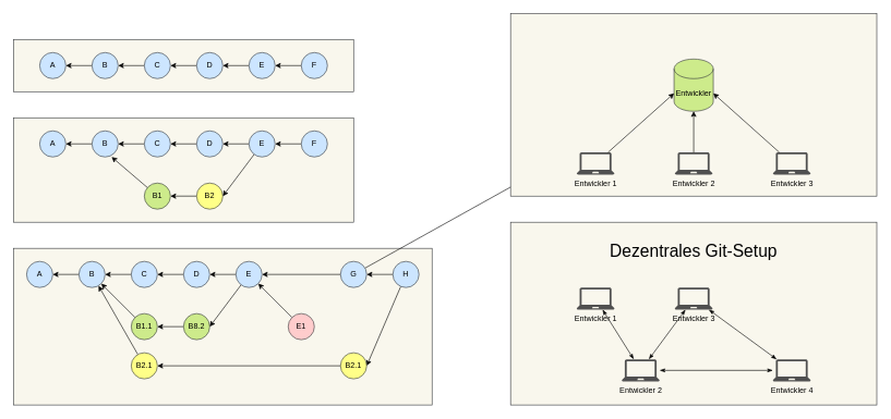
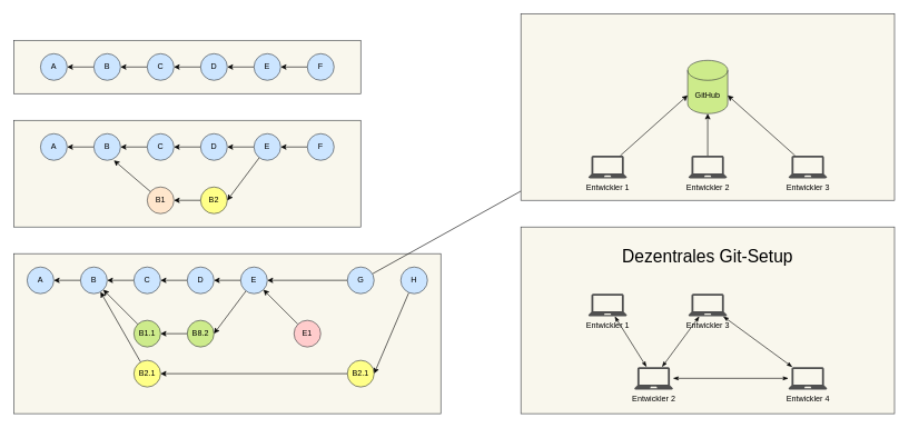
- <mxCell id="64" value="Entwickler" style="shape=cylinder3;whiteSpace=wrap;html=1;boundedLbl=1;backgroundOutline=1;size=15;fillColor=#cdeb8b;strokeColor=#36393d;" parent="62" vertex="1"><mxGeometry x="250" y="70" width="60" height="80" as="geometry" /></mxCell>
+ <mxCell id="64" value="GitHub" style="shape=cylinder3;whiteSpace=wrap;html=1;boundedLbl=1;backgroundOutline=1;size=15;fillColor=#cdeb8b;strokeColor=#36393d;" parent="62" vertex="1"><mxGeometry x="250" y="70" width="60" height="80" as="geometry" /></mxCell>
- <mxCell id="12" value="B1" style="ellipse;whiteSpace=wrap;html=1;aspect=fixed;fillColor=#cdeb8b;strokeColor=#36393d;" parent="3" vertex="1"><mxGeometry x="200" y="100" width="40" height="40" as="geometry" /></mxCell>
+ <mxCell id="12" value="B1" style="ellipse;whiteSpace=wrap;html=1;aspect=fixed;fillColor=#ffe6cc;strokeColor=#36393d;" parent="3" vertex="1"><mxGeometry x="200" y="100" width="40" height="40" as="geometry" /></mxCell>
- <mxCell id="40" style="edgeStyle=orthogonalEdgeStyle;rounded=0;orthogonalLoop=1;jettySize=auto;html=1;entryX=1;entryY=0.5;entryDx=0;entryDy=0;" parent="21" source="42" target="39" edge="1"><mxGeometry relative="1" as="geometry" /></mxCell>
